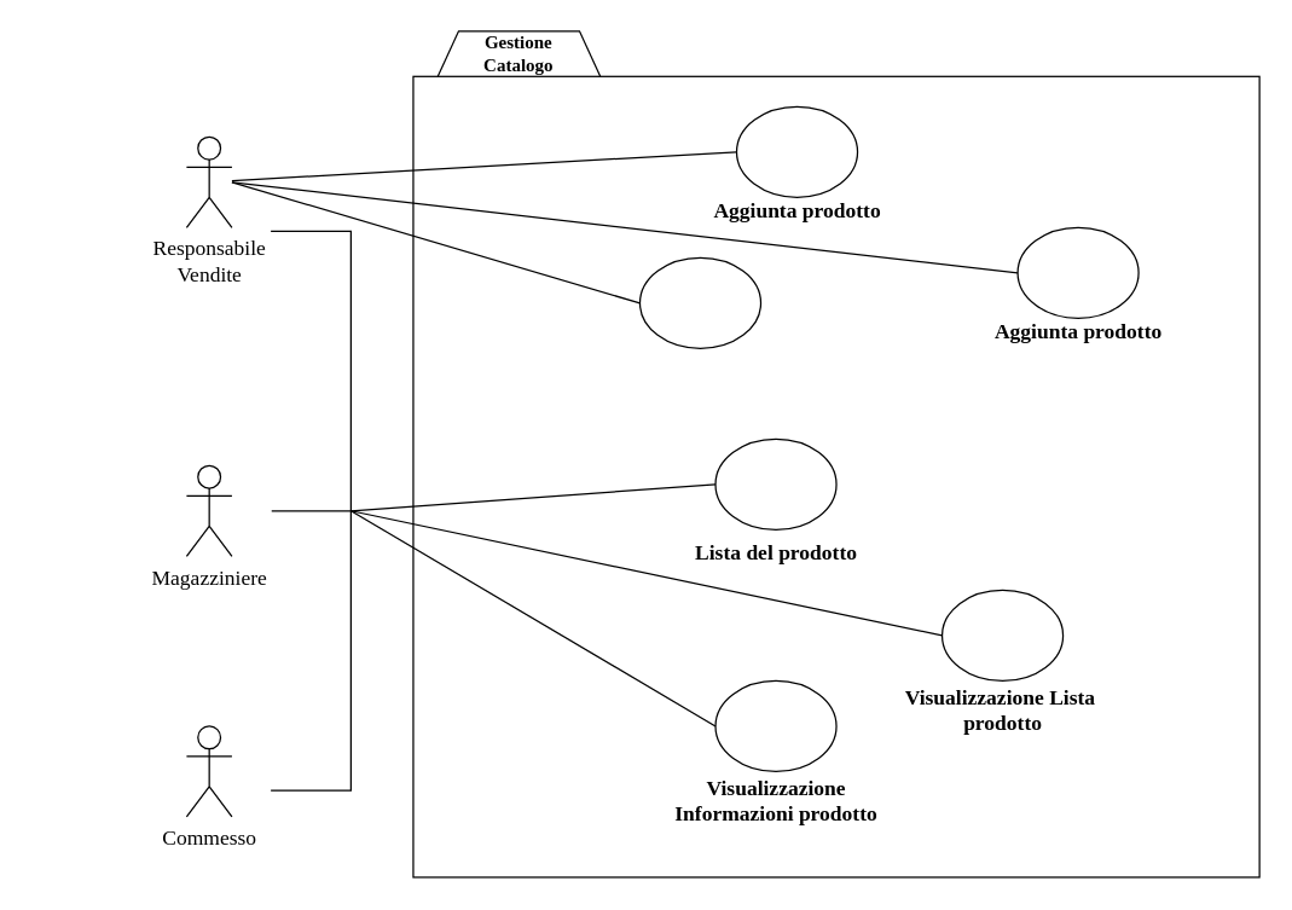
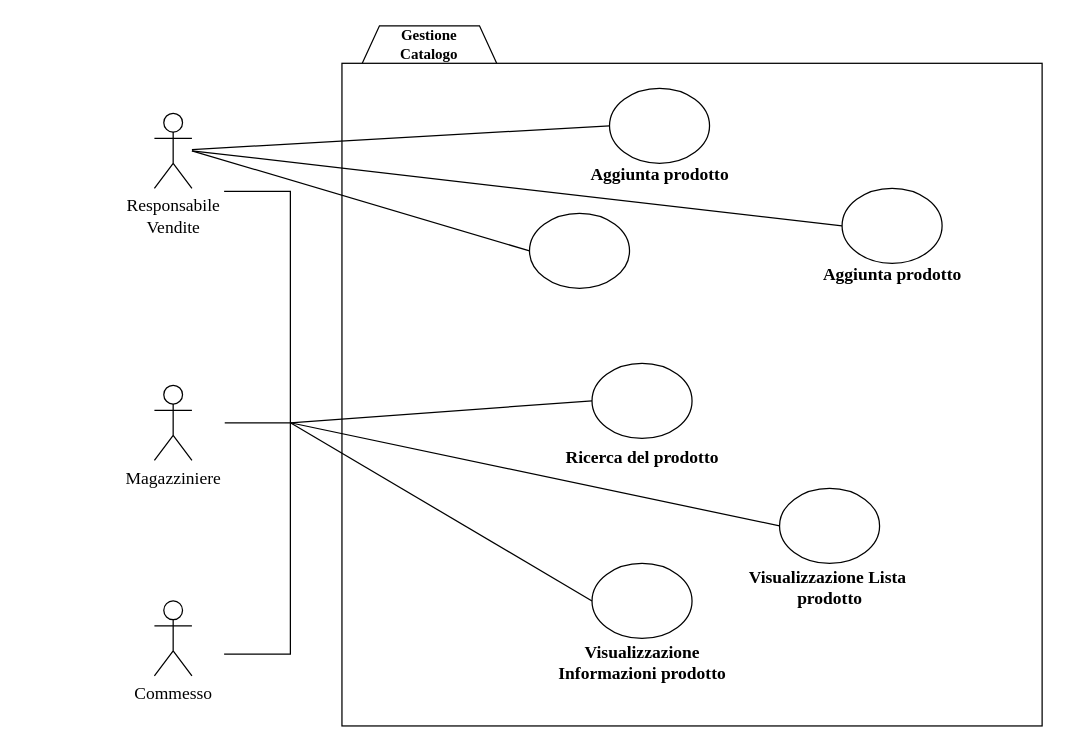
- <mxCell id="9" value="&lt;div&gt;&lt;font face=&quot;Times New Roman&quot;&gt;&lt;span style=&quot;font-size: 14px&quot;&gt;&lt;b&gt;Lista del prodotto&lt;/b&gt;&lt;/span&gt;&lt;/font&gt;&lt;/div&gt;" style="text;html=1;strokeColor=none;fillColor=none;align=center;verticalAlign=middle;whiteSpace=wrap;rounded=0;" parent="1" vertex="1"><mxGeometry x="440.5" y="356.25" width="145" height="20" as="geometry" /></mxCell>
+ <mxCell id="9" value="&lt;div&gt;&lt;font face=&quot;Times New Roman&quot;&gt;&lt;span style=&quot;font-size: 14px&quot;&gt;&lt;b&gt;Ricerca del prodotto&lt;/b&gt;&lt;/span&gt;&lt;/font&gt;&lt;/div&gt;" style="text;html=1;strokeColor=none;fillColor=none;align=center;verticalAlign=middle;whiteSpace=wrap;rounded=0;" parent="1" vertex="1"><mxGeometry x="440.5" y="356.25" width="145" height="20" as="geometry" /></mxCell>
